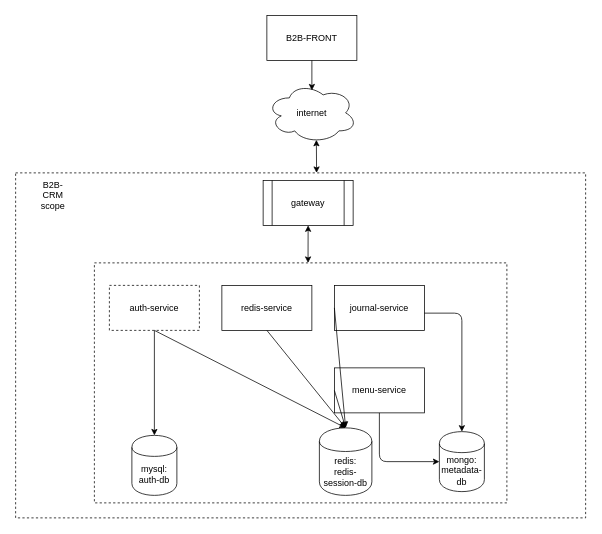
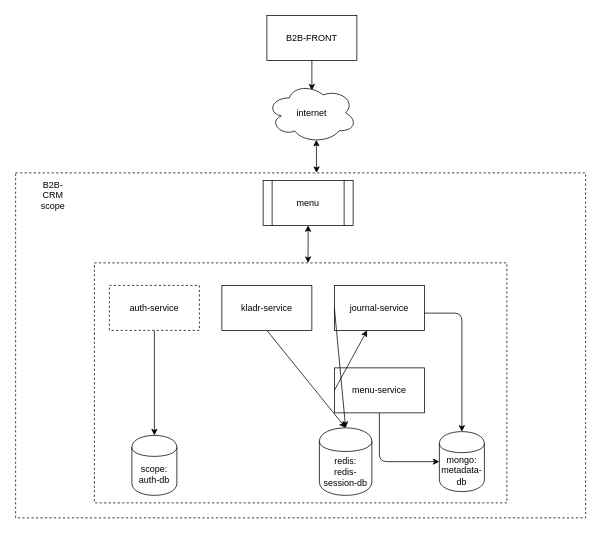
- <mxCell id="17" value="gateway&lt;br&gt;" style="shape=process;whiteSpace=wrap;html=1;backgroundOutline=1;fillColor=none;" vertex="1" parent="1"><mxGeometry x="350" y="240" width="120" height="60" as="geometry" /></mxCell>
+ <mxCell id="17" value="menu&lt;br&gt;" style="shape=process;whiteSpace=wrap;html=1;backgroundOutline=1;fillColor=none;" vertex="1" parent="1"><mxGeometry x="350" y="240" width="120" height="60" as="geometry" /></mxCell>
- <mxCell id="7" value="redis-service" style="rounded=0;whiteSpace=wrap;html=1;fillColor=none;" vertex="1" parent="1"><mxGeometry x="295" y="380" width="120" height="60" as="geometry" /></mxCell>
+ <mxCell id="7" value="kladr-service" style="rounded=0;whiteSpace=wrap;html=1;fillColor=none;" vertex="1" parent="1"><mxGeometry x="295" y="380" width="120" height="60" as="geometry" /></mxCell>
- <mxCell id="11" value="" style="endArrow=classic;html=1;exitX=0.5;exitY=1;exitDx=0;exitDy=0;entryX=0.5;entryY=0;entryDx=0;entryDy=0;" edge="1" parent="1" source="4" target="6"><mxGeometry width="50" height="50" relative="1" as="geometry"><mxPoint x="25" y="880" as="sourcePoint" /><mxPoint x="75" y="830" as="targetPoint" /></mxGeometry></mxCell>
- <mxCell id="14" value="" style="endArrow=classic;html=1;exitX=0;exitY=0.5;exitDx=0;exitDy=0;entryX=0.5;entryY=0;entryDx=0;entryDy=0;" edge="1" parent="1" source="10" target="6"><mxGeometry width="50" height="50" relative="1" as="geometry"><mxPoint x="235" y="730" as="sourcePoint" /><mxPoint x="285" y="680" as="targetPoint" /></mxGeometry></mxCell>
+ <mxCell id="14" value="" style="endArrow=classic;html=1;exitX=0;exitY=0.5;exitDx=0;exitDy=0;" edge="1" parent="1" source="10" target="8"><mxGeometry width="50" height="50" relative="1" as="geometry"><mxPoint x="235" y="730" as="sourcePoint" /><mxPoint x="285" y="680" as="targetPoint" /></mxGeometry></mxCell>
- <mxCell id="5" value="mysql:&lt;br&gt;auth-db" style="shape=cylinder;whiteSpace=wrap;html=1;boundedLbl=1;backgroundOutline=1;fillColor=none;" vertex="1" parent="1"><mxGeometry x="175" y="580" width="60" height="80" as="geometry" /></mxCell>
+ <mxCell id="5" value="scope:&lt;br&gt;auth-db" style="shape=cylinder;whiteSpace=wrap;html=1;boundedLbl=1;backgroundOutline=1;fillColor=none;" vertex="1" parent="1"><mxGeometry x="175" y="580" width="60" height="80" as="geometry" /></mxCell>
